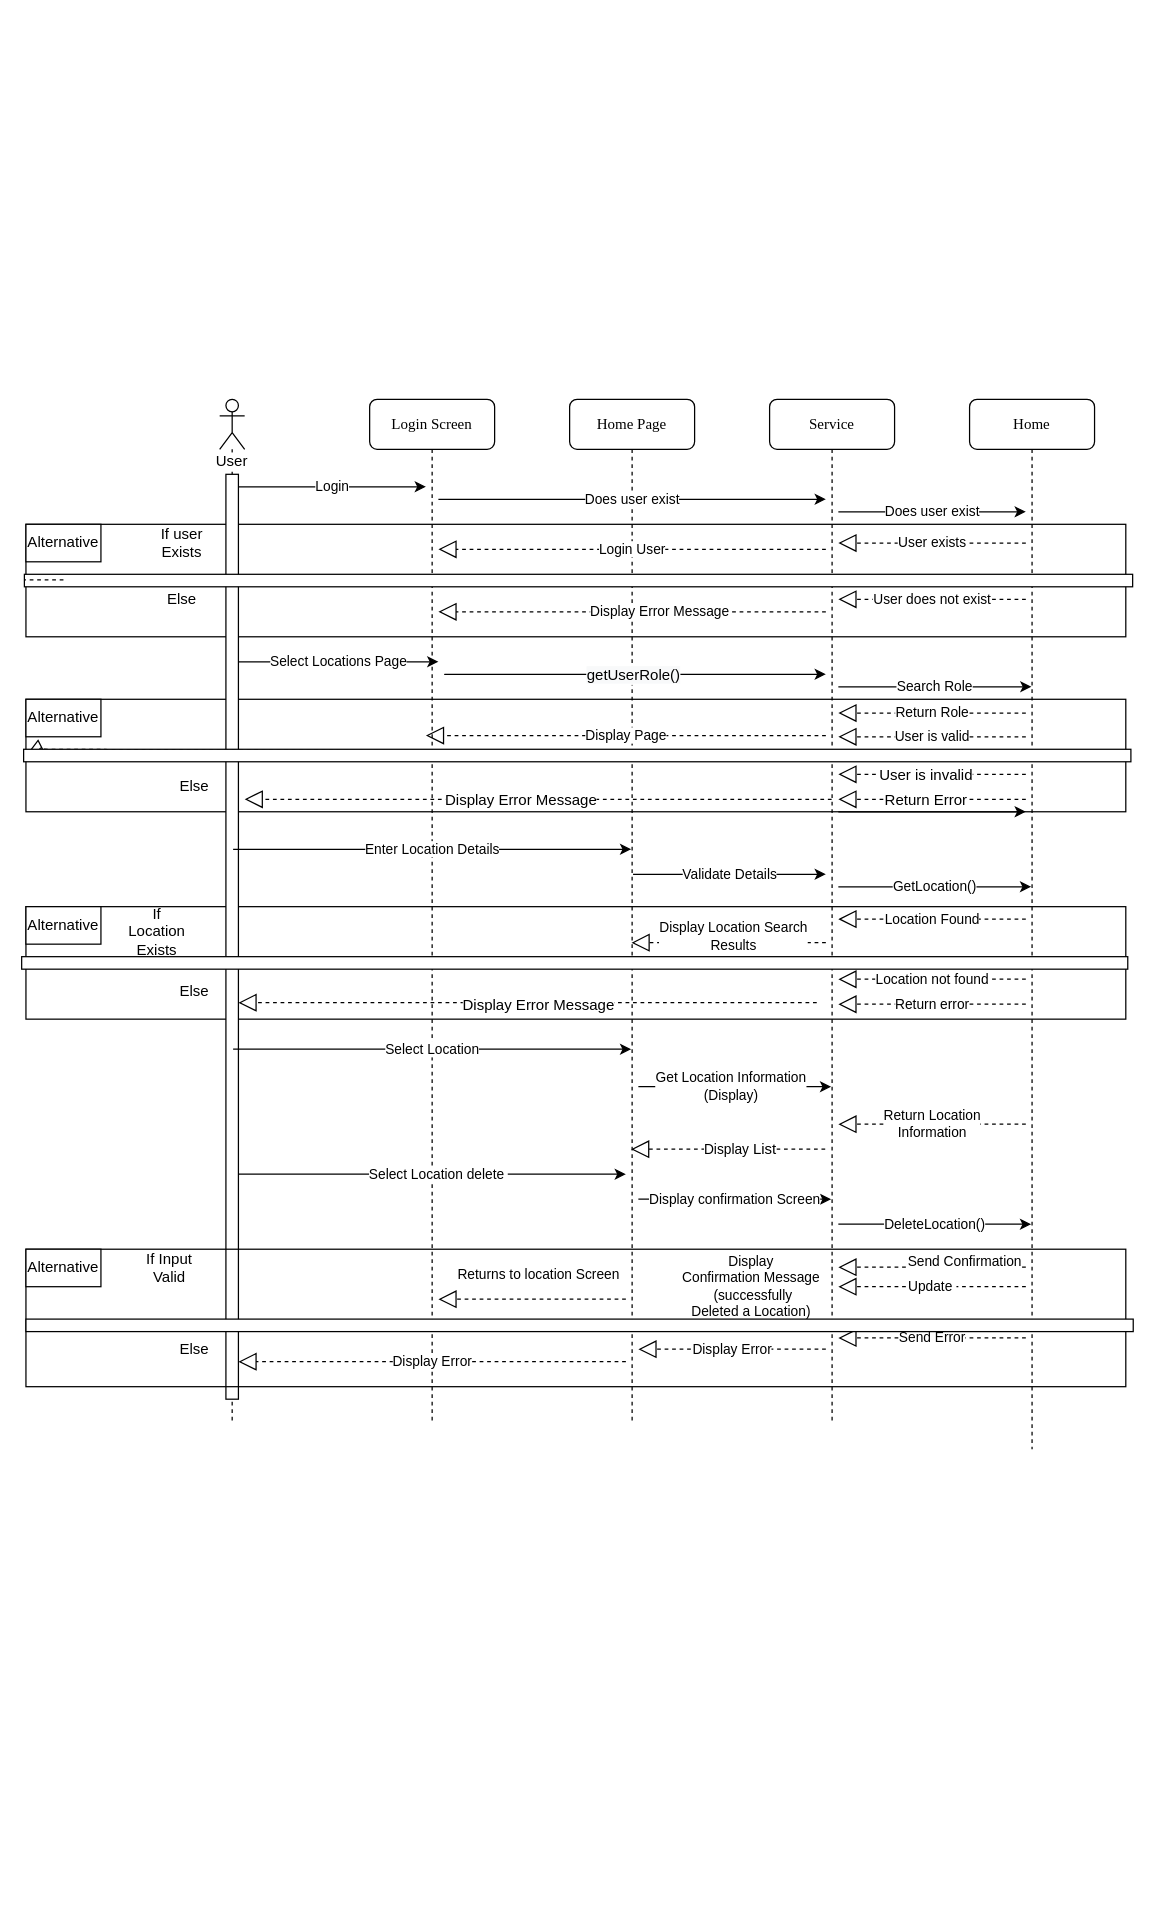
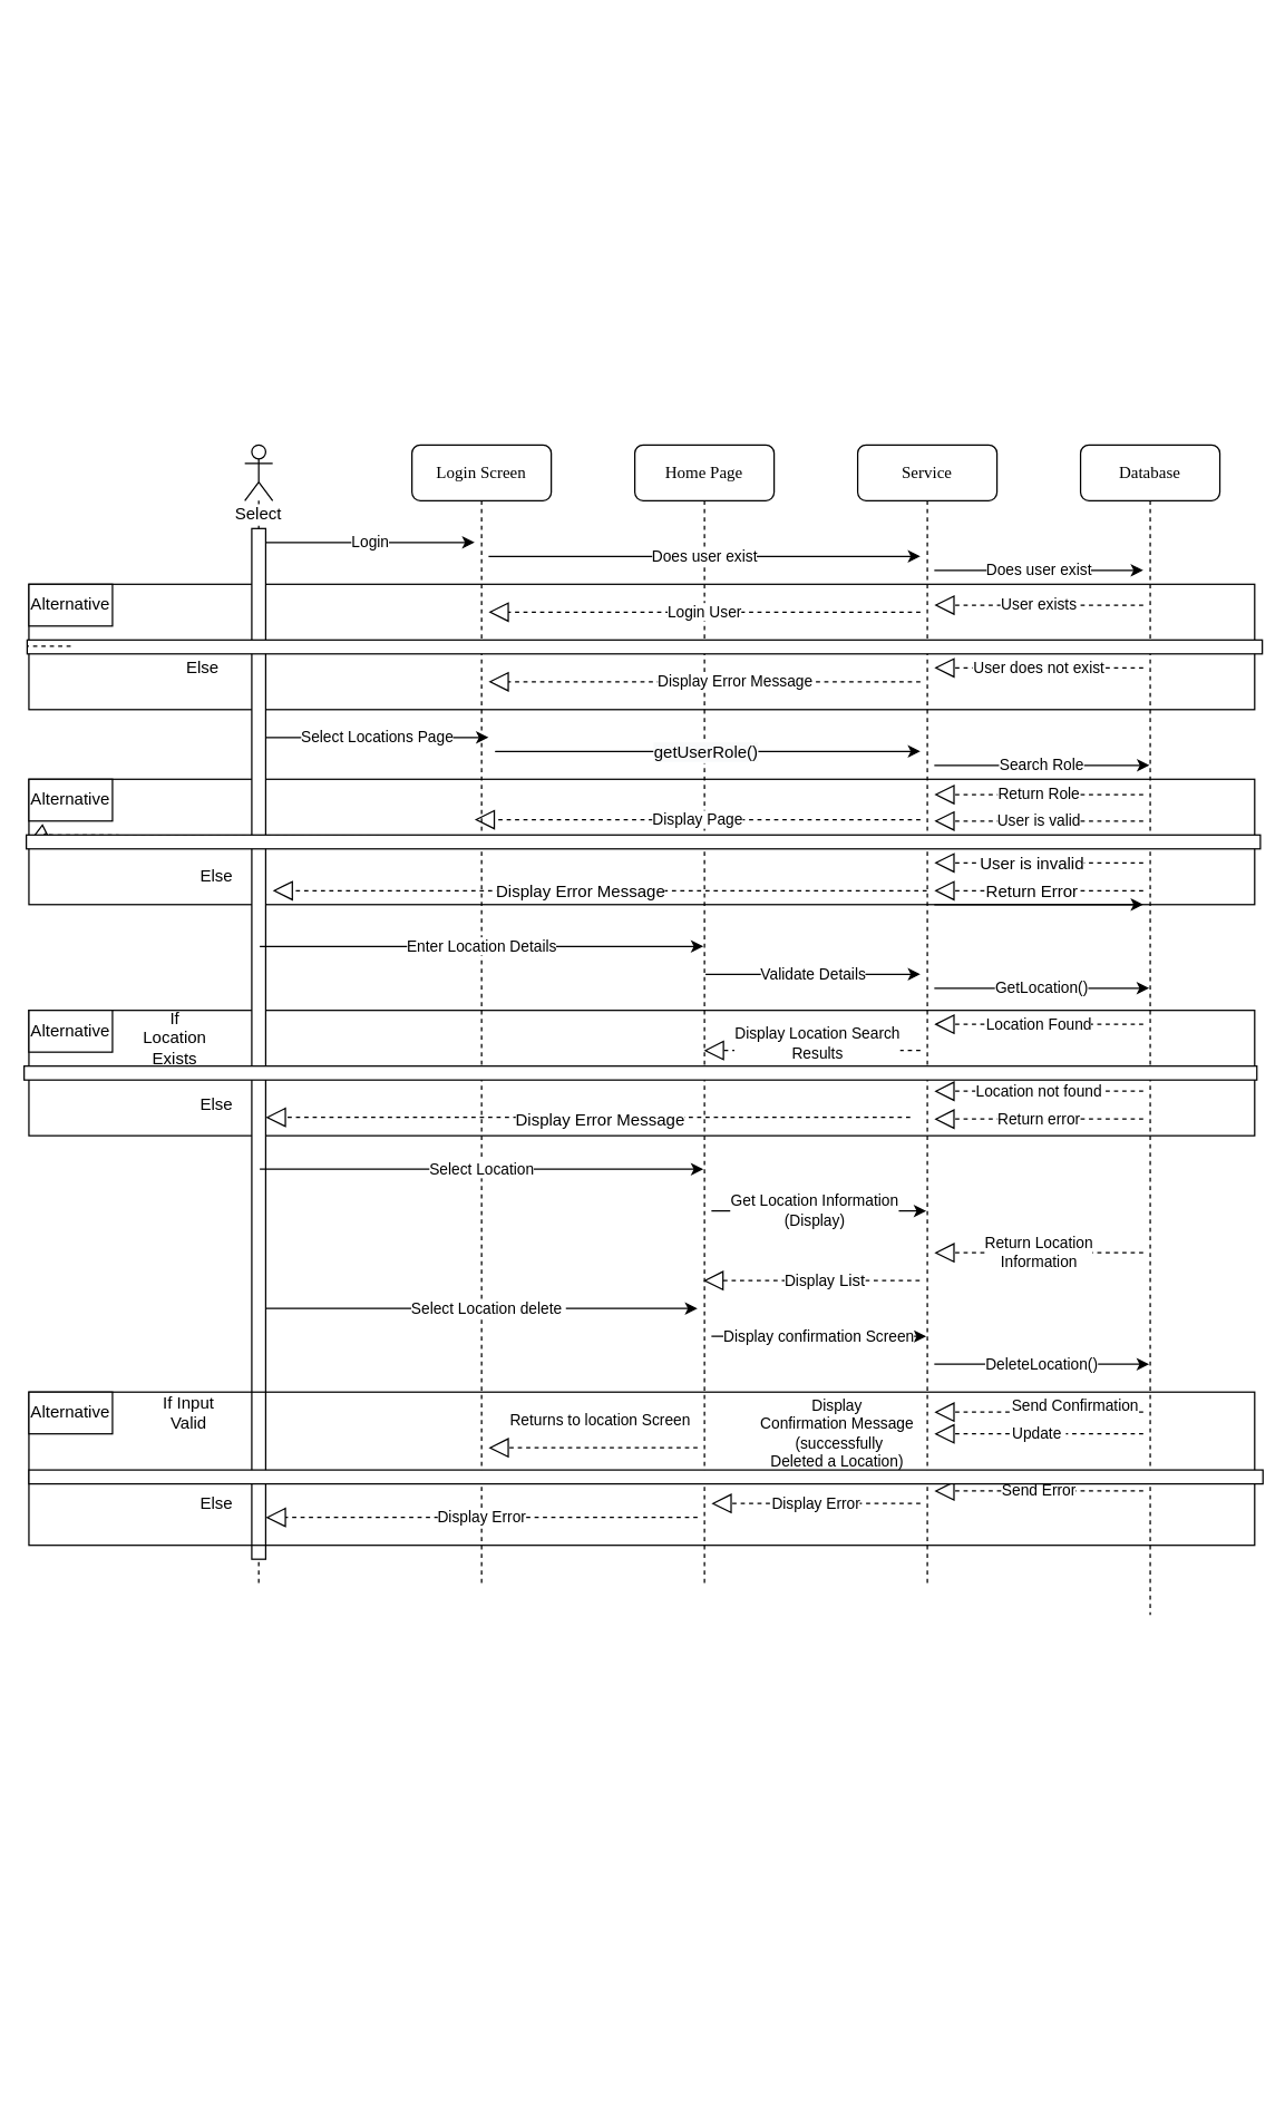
- <mxCell id="15" value="Home" style="shape=umlLifeline;perimeter=lifelinePerimeter;whiteSpace=wrap;html=1;container=1;collapsible=0;recursiveResize=0;outlineConnect=0;rounded=1;shadow=0;comic=0;labelBackgroundColor=none;strokeWidth=1;fontFamily=Verdana;fontSize=12;align=center;" parent="1" vertex="1"><mxGeometry x="775" y="319" width="100" height="840" as="geometry" /></mxCell>
+ <mxCell id="15" value="Database" style="shape=umlLifeline;perimeter=lifelinePerimeter;whiteSpace=wrap;html=1;container=1;collapsible=0;recursiveResize=0;outlineConnect=0;rounded=1;shadow=0;comic=0;labelBackgroundColor=none;strokeWidth=1;fontFamily=Verdana;fontSize=12;align=center;" parent="1" vertex="1"><mxGeometry x="775" y="319" width="100" height="840" as="geometry" /></mxCell>
- <mxCell id="11" value="User" style="shape=umlLifeline;participant=umlActor;perimeter=lifelinePerimeter;whiteSpace=wrap;html=1;container=1;collapsible=0;recursiveResize=0;verticalAlign=top;spacingTop=36;labelBackgroundColor=#ffffff;outlineConnect=0;" parent="1" vertex="1"><mxGeometry x="175" y="319" width="20" height="820" as="geometry" /></mxCell>
+ <mxCell id="11" value="Select" style="shape=umlLifeline;participant=umlActor;perimeter=lifelinePerimeter;whiteSpace=wrap;html=1;container=1;collapsible=0;recursiveResize=0;verticalAlign=top;spacingTop=36;labelBackgroundColor=#ffffff;outlineConnect=0;" parent="1" vertex="1"><mxGeometry x="175" y="319" width="20" height="820" as="geometry" /></mxCell>
- <mxCell id="21" value="If user Exists" style="text;html=1;strokeColor=none;fillColor=none;align=center;verticalAlign=middle;whiteSpace=wrap;rounded=0;" parent="1" vertex="1"><mxGeometry x="125" y="424" width="40" height="20" as="geometry" /></mxCell>
